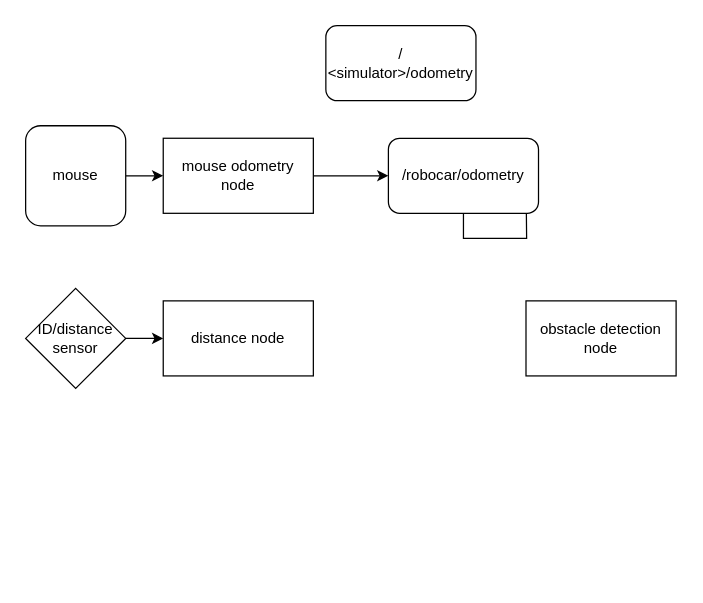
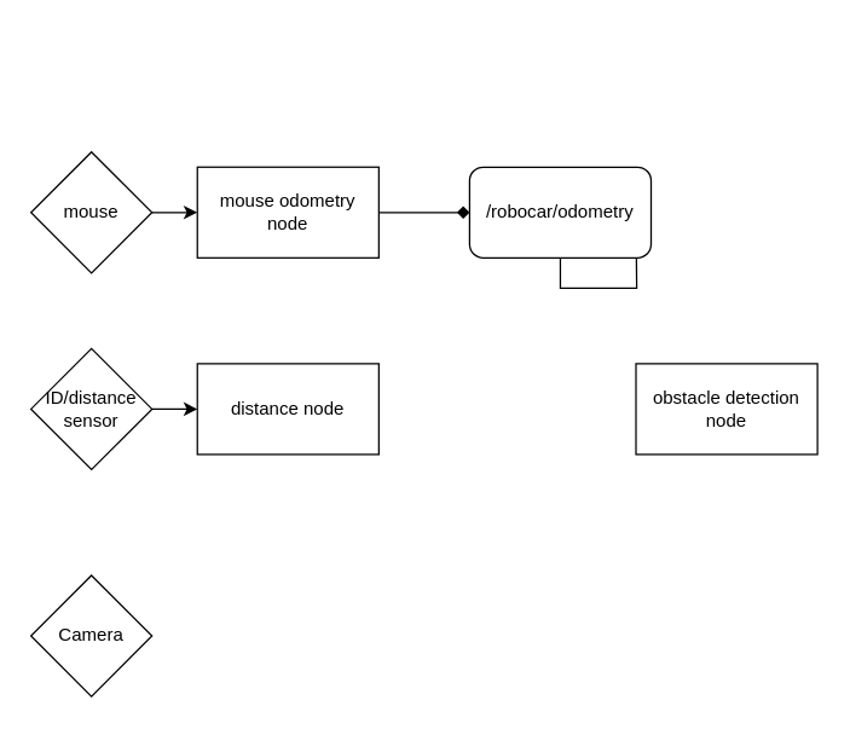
- <mxCell id="13" value="/ &amp;lt;simulator&amp;gt;/odometry" style="rounded=1;whiteSpace=wrap;html=1;" parent="1" vertex="1"><mxGeometry x="260" y="20" width="120" height="60" as="geometry" /></mxCell>
- <mxCell id="3" value="mouse" style="whiteSpace=wrap;html=1;rounded=1;" parent="1" vertex="1"><mxGeometry x="20" y="100" width="80" height="80" as="geometry" /></mxCell>
+ <mxCell id="3" value="mouse" style="rhombus;whiteSpace=wrap;html=1;" parent="1" vertex="1"><mxGeometry x="20" y="100" width="80" height="80" as="geometry" /></mxCell>
- <mxCell id="9" value="" style="edgeStyle=orthogonalEdgeStyle;rounded=0;orthogonalLoop=1;jettySize=auto;html=1;" parent="1" source="10" target="8" edge="1"><mxGeometry relative="1" as="geometry" /></mxCell>
+ <mxCell id="9" value="" style="edgeStyle=orthogonalEdgeStyle;rounded=0;orthogonalLoop=1;jettySize=auto;html=1;endArrow=diamond;" parent="1" source="10" target="8" edge="1"><mxGeometry relative="1" as="geometry" /></mxCell>
+ <mxCell id="6" value="Camera" style="rhombus;whiteSpace=wrap;html=1;" parent="1" vertex="1"><mxGeometry x="20" y="380" width="80" height="80" as="geometry" /></mxCell>
